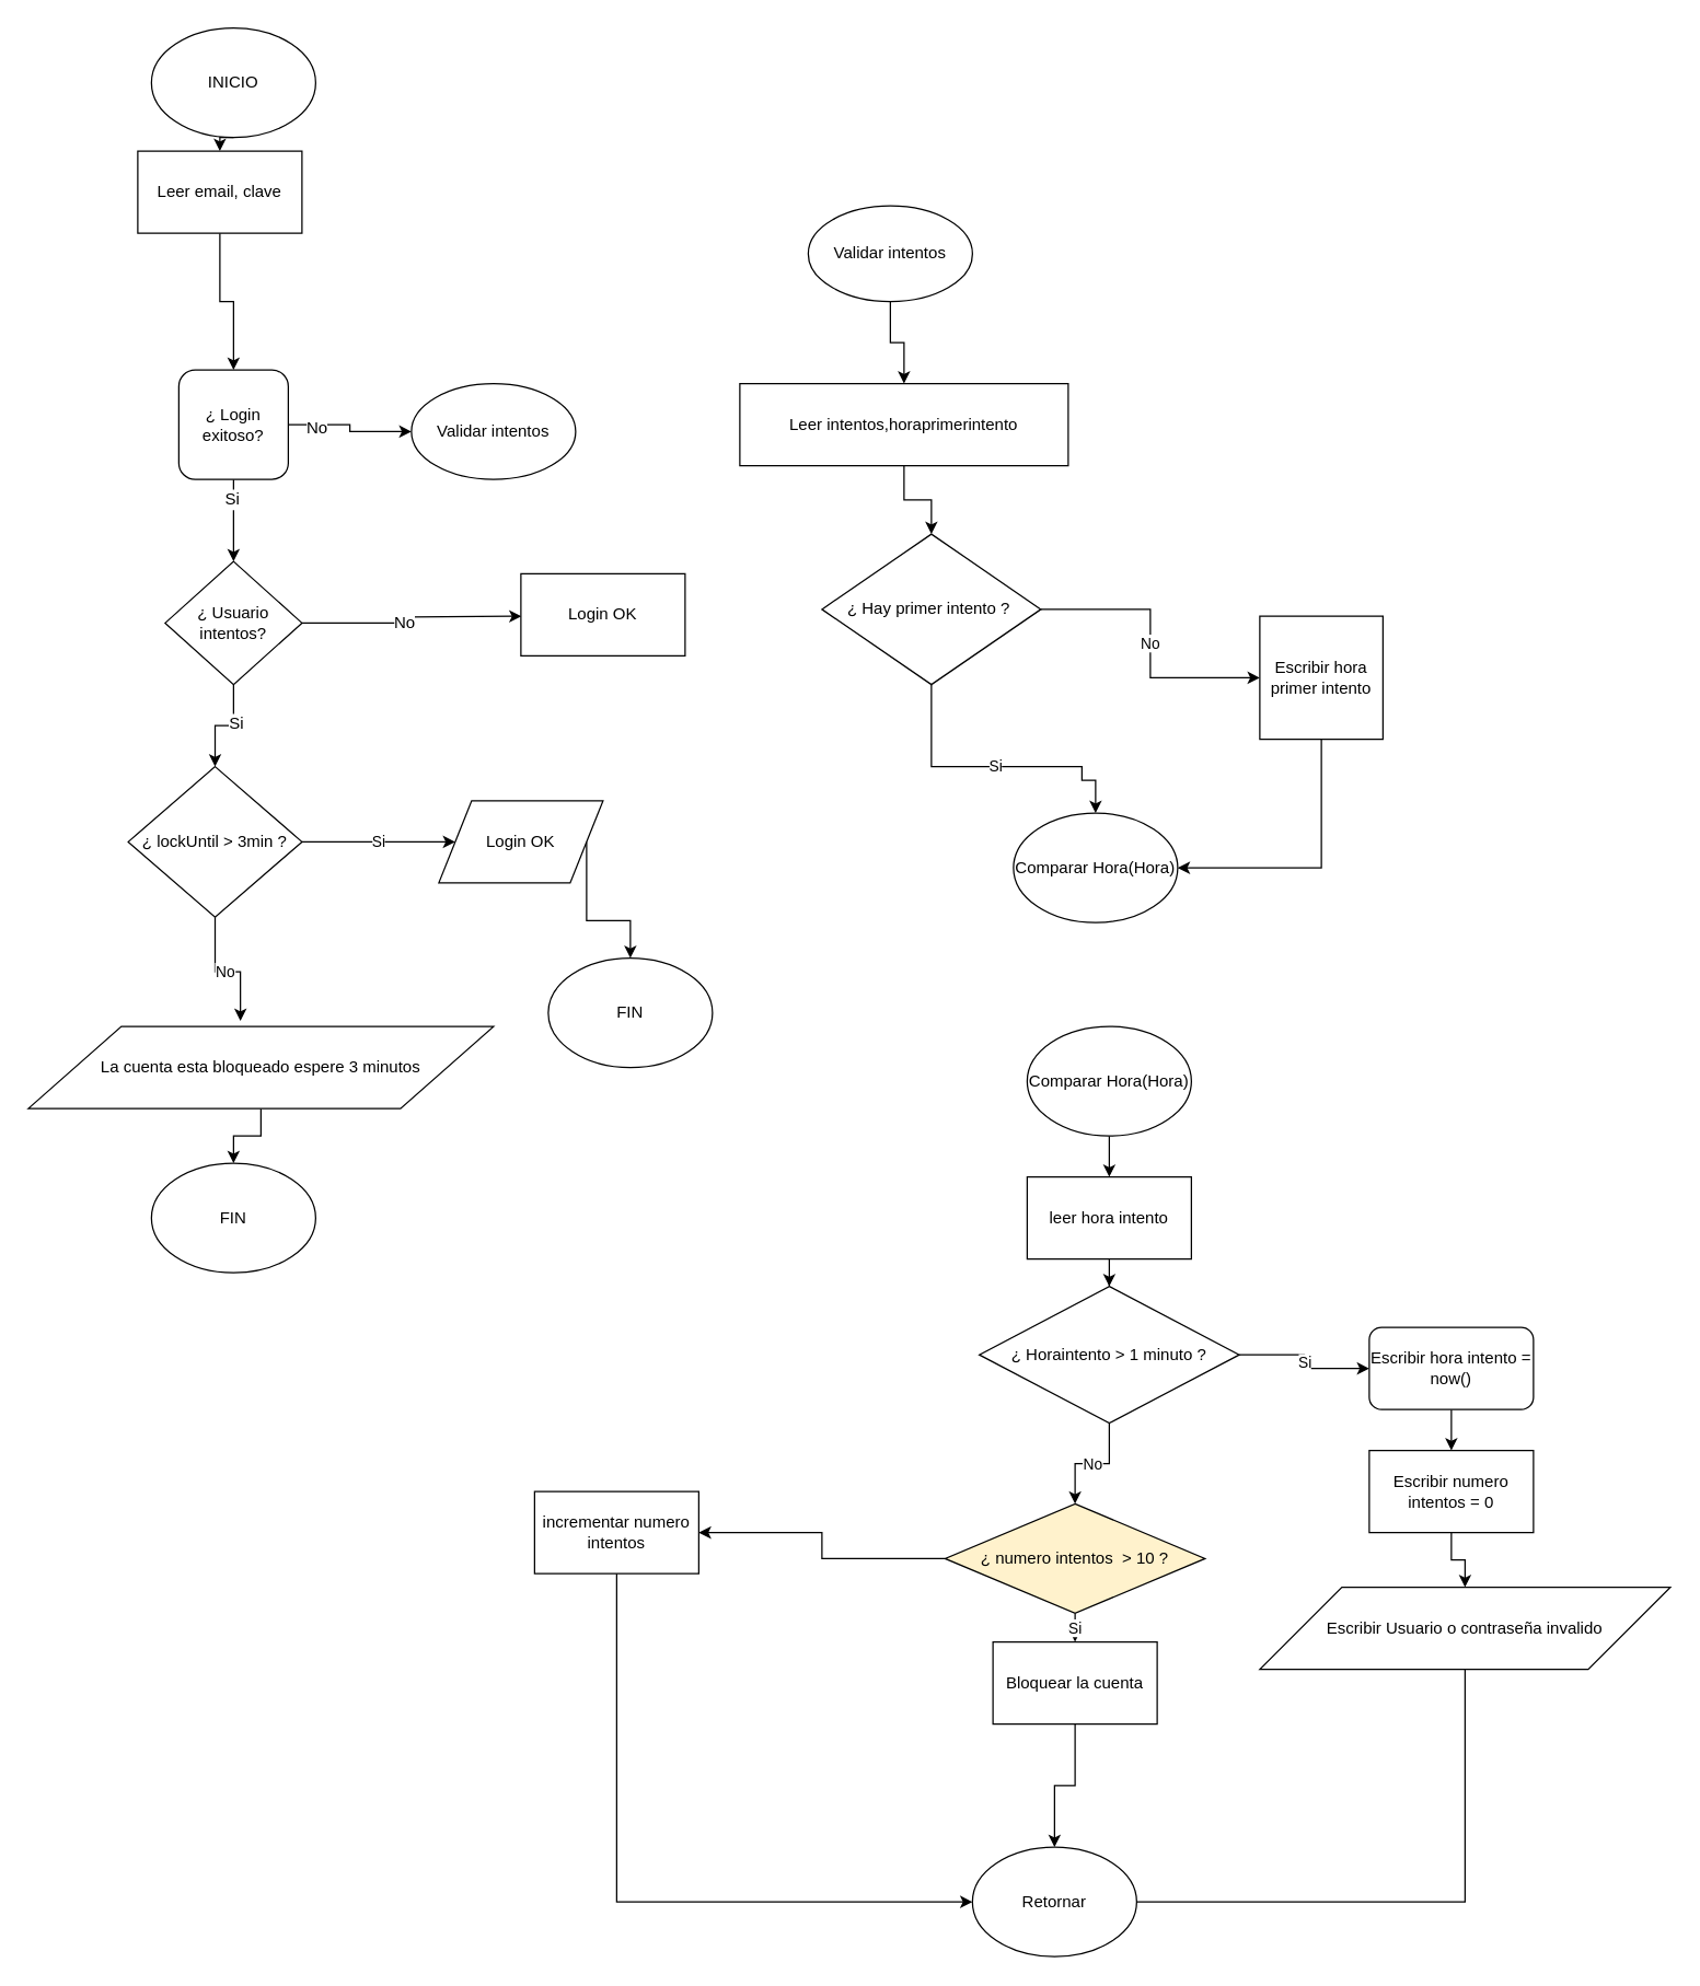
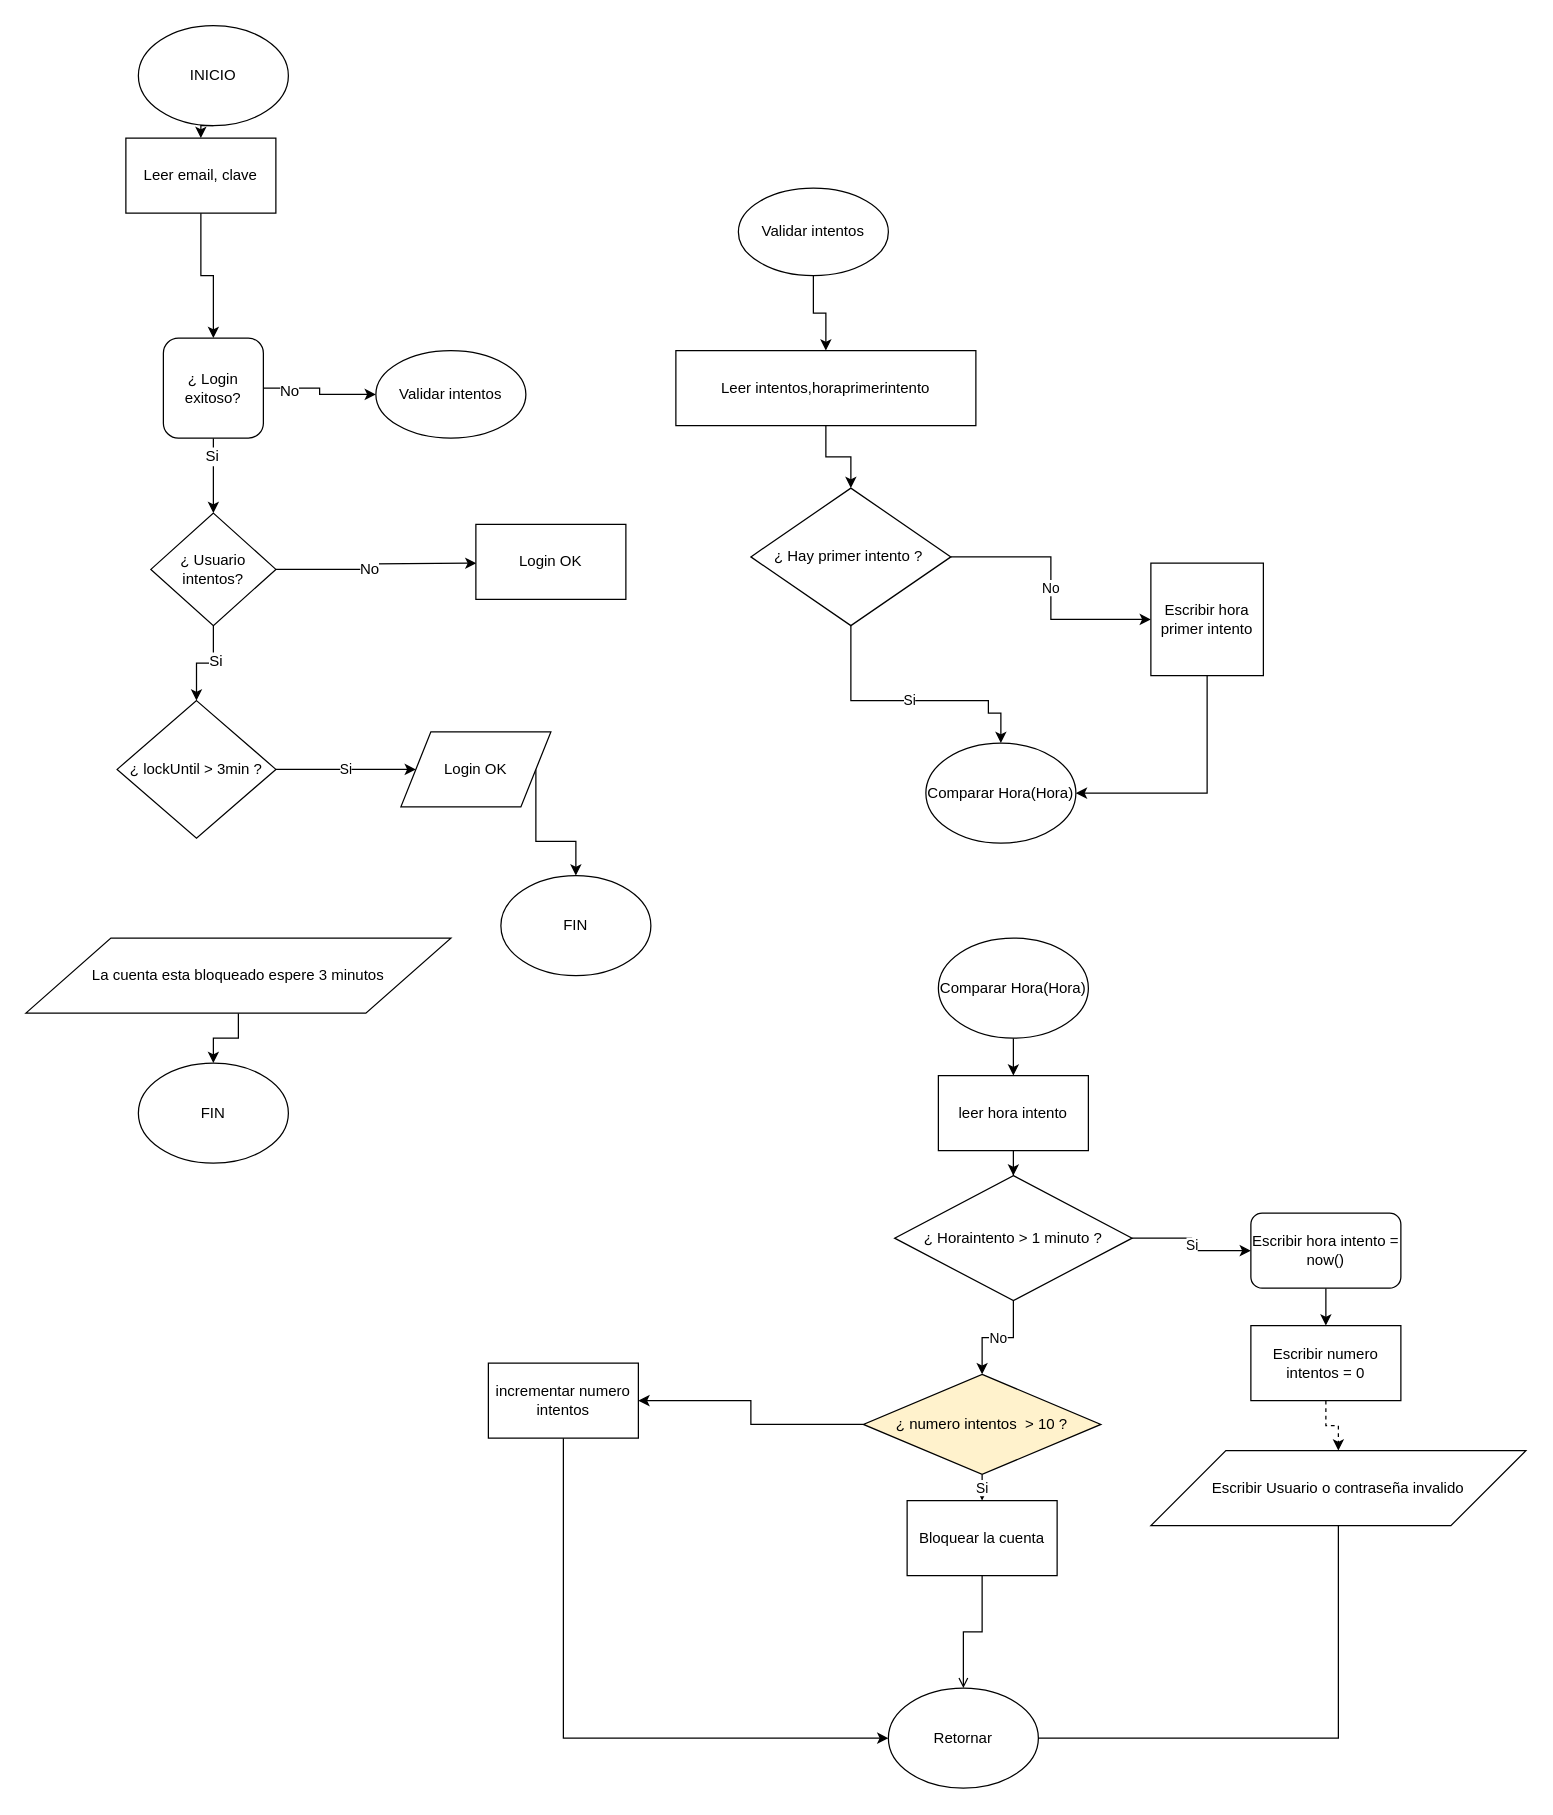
- <mxCell id="17" value="No&lt;br&gt;" style="edgeStyle=orthogonalEdgeStyle;rounded=0;orthogonalLoop=1;jettySize=auto;html=1;exitX=0.5;exitY=1;exitDx=0;exitDy=0;entryX=0.456;entryY=-0.067;entryDx=0;entryDy=0;entryPerimeter=0;" edge="1" parent="1" source="18" target="22"><mxGeometry relative="1" as="geometry"><mxPoint x="174" y="720" as="targetPoint" /></mxGeometry></mxCell>
- <mxCell id="44" value="" style="edgeStyle=orthogonalEdgeStyle;rounded=0;orthogonalLoop=1;jettySize=auto;html=1;" edge="1" parent="1" source="45" target="47"><mxGeometry relative="1" as="geometry" /></mxCell>
+ <mxCell id="44" value="" style="edgeStyle=orthogonalEdgeStyle;rounded=0;orthogonalLoop=1;jettySize=auto;html=1;dashed=1;" edge="1" parent="1" source="45" target="47"><mxGeometry relative="1" as="geometry" /></mxCell>
- <mxCell id="51" style="edgeStyle=orthogonalEdgeStyle;rounded=0;orthogonalLoop=1;jettySize=auto;html=1;exitX=0.5;exitY=1;exitDx=0;exitDy=0;" edge="1" parent="1" source="52" target="55"><mxGeometry relative="1" as="geometry" /></mxCell>
+ <mxCell id="51" style="edgeStyle=orthogonalEdgeStyle;rounded=0;orthogonalLoop=1;jettySize=auto;html=1;exitX=0.5;exitY=1;exitDx=0;exitDy=0;endArrow=open;" edge="1" parent="1" source="52" target="55"><mxGeometry relative="1" as="geometry" /></mxCell>
